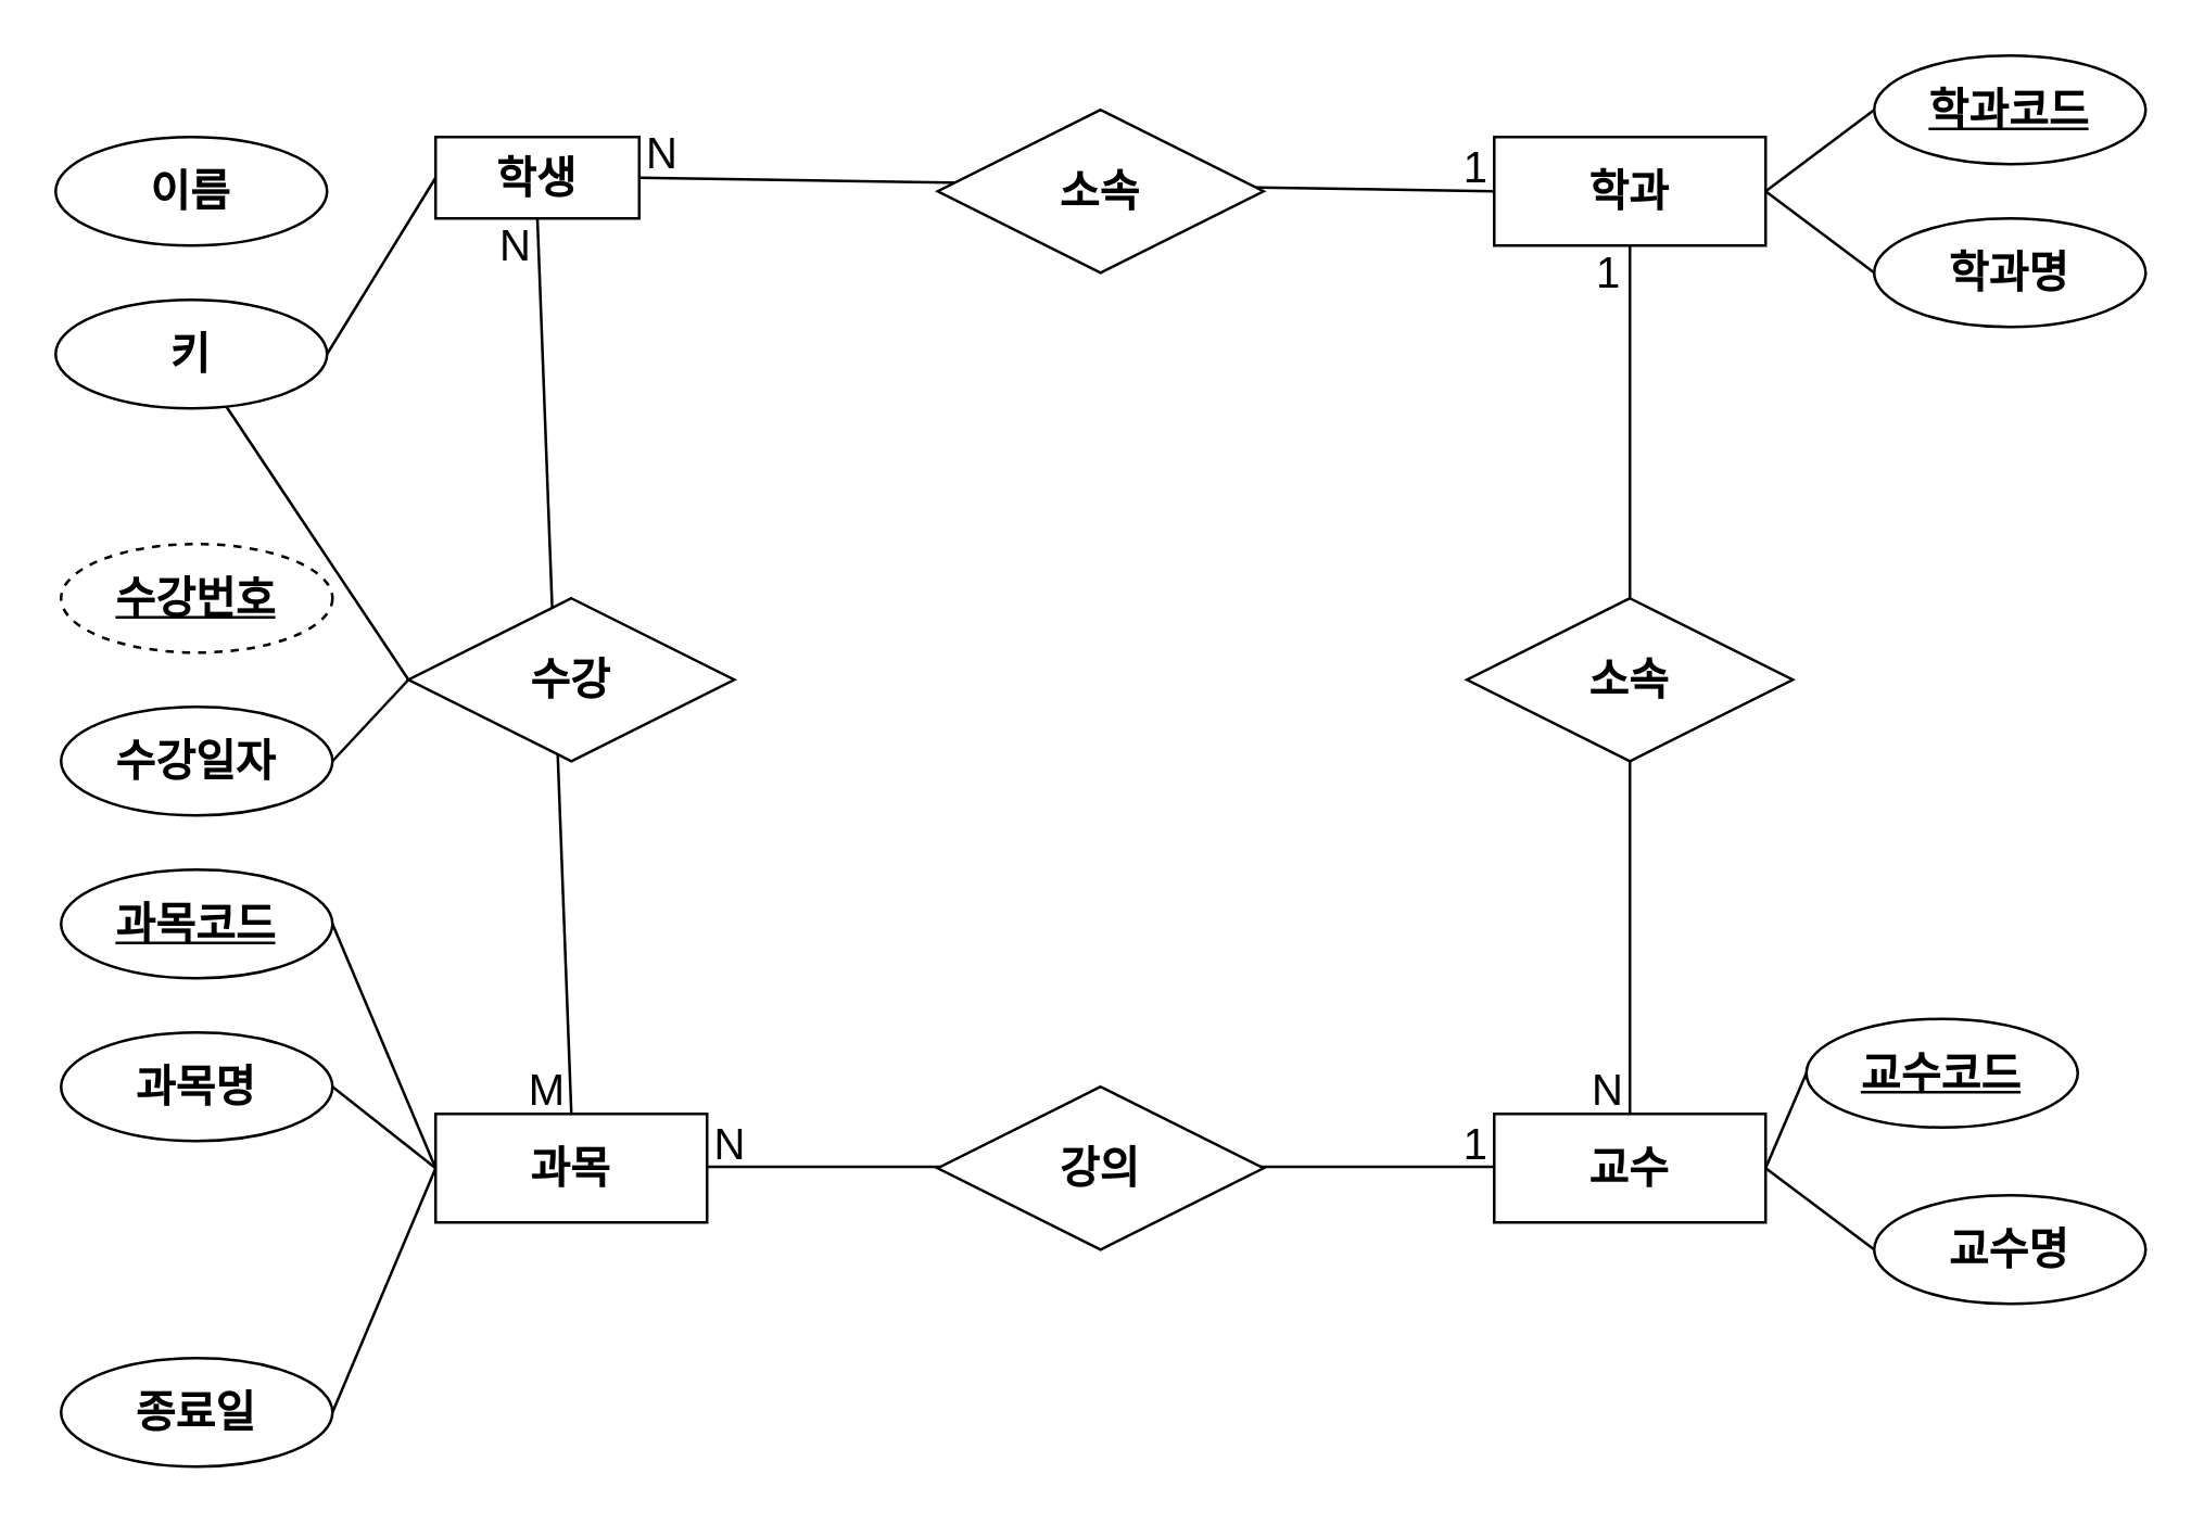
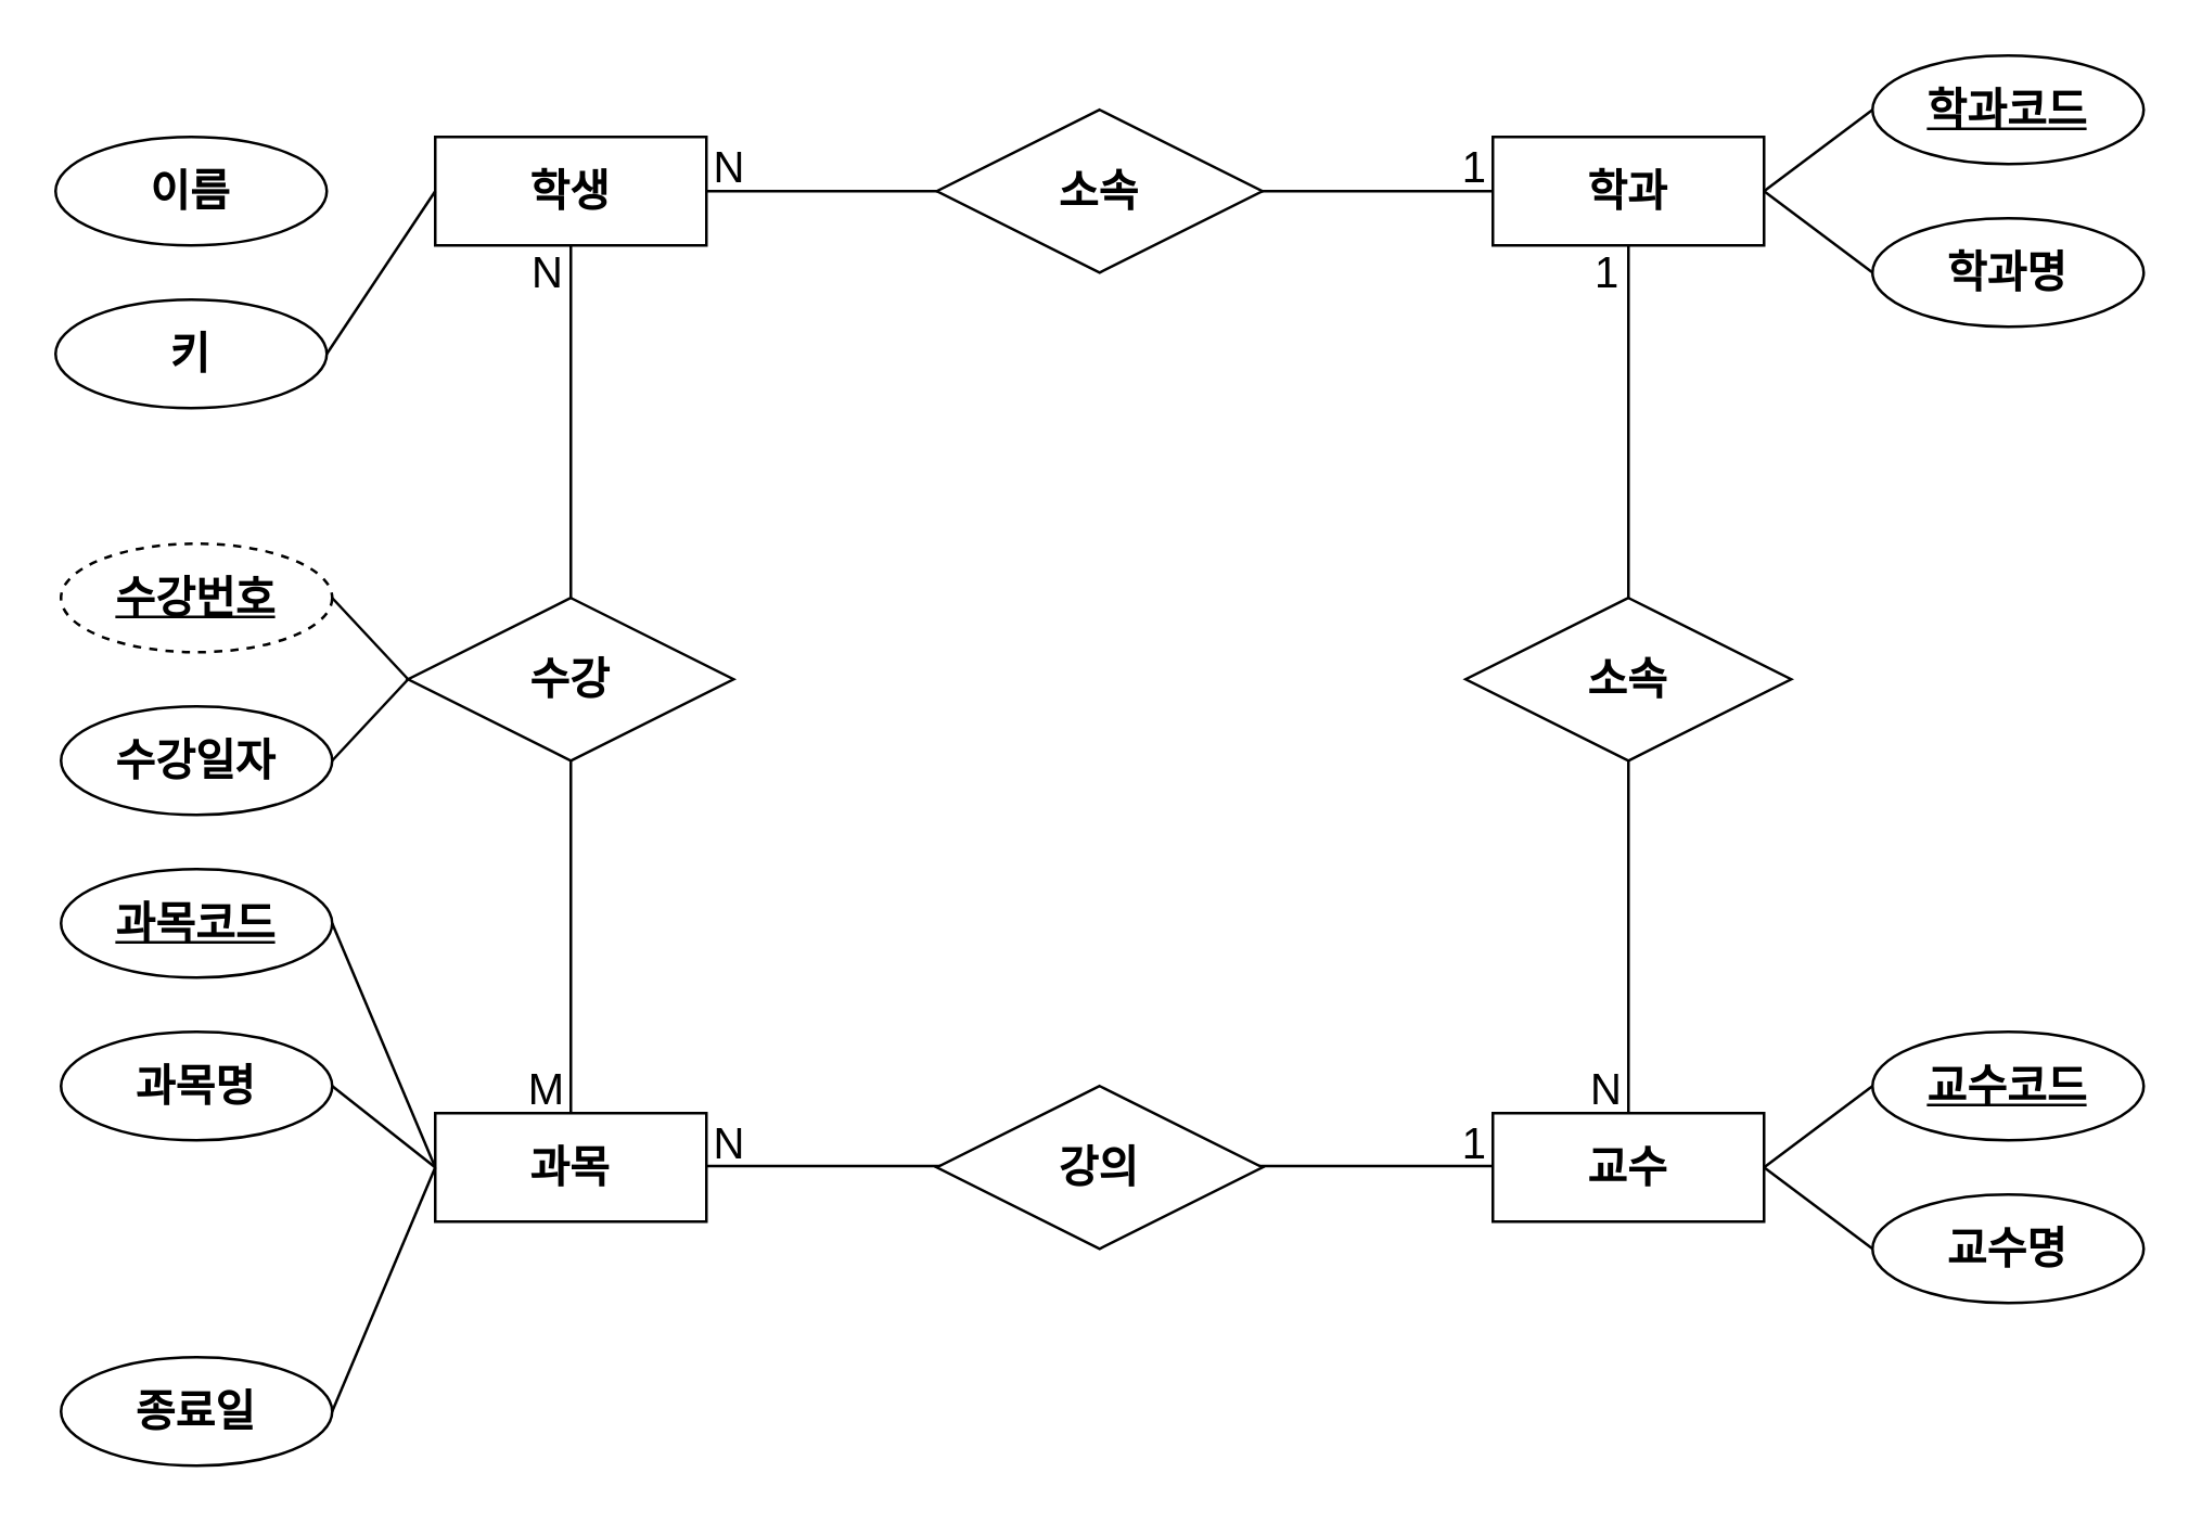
- <mxCell id="4" value="&lt;span style=&quot;font-size: 16px;&quot;&gt;&lt;b&gt;학생&lt;/b&gt;&lt;/span&gt;" style="whiteSpace=wrap;html=1;align=center;" vertex="1" parent="1"><mxGeometry x="160" y="50" width="75" height="30" as="geometry" /></mxCell>
+ <mxCell id="4" value="&lt;span style=&quot;font-size: 16px;&quot;&gt;&lt;b&gt;학생&lt;/b&gt;&lt;/span&gt;" style="whiteSpace=wrap;html=1;align=center;" vertex="1" parent="1"><mxGeometry x="160" y="50" width="100" height="40" as="geometry" /></mxCell>
- <mxCell id="42" value="" style="endArrow=none;html=1;rounded=0;fontSize=16;exitX=0;exitY=0.5;exitDx=0;exitDy=0;" edge="1" parent="1" source="34" target="7"><mxGeometry relative="1" as="geometry"><mxPoint x="160" y="260" as="sourcePoint" /><mxPoint x="132" y="290" as="targetPoint" /></mxGeometry></mxCell>
+ <mxCell id="42" value="" style="endArrow=none;html=1;rounded=0;fontSize=16;entryX=1;entryY=0.5;entryDx=0;entryDy=0;exitX=0;exitY=0.5;exitDx=0;exitDy=0;" edge="1" parent="1" source="34" target="41"><mxGeometry relative="1" as="geometry"><mxPoint x="160" y="260" as="sourcePoint" /><mxPoint x="132" y="290" as="targetPoint" /></mxGeometry></mxCell>
- <mxCell id="15" value="교수코드" style="ellipse;whiteSpace=wrap;html=1;align=center;fontStyle=5;fontSize=16;" vertex="1" parent="1"><mxGeometry x="665" y="375" width="100" height="40" as="geometry" /></mxCell>
+ <mxCell id="15" value="교수코드" style="ellipse;whiteSpace=wrap;html=1;align=center;fontStyle=5;fontSize=16;" vertex="1" parent="1"><mxGeometry x="690" y="380" width="100" height="40" as="geometry" /></mxCell>
